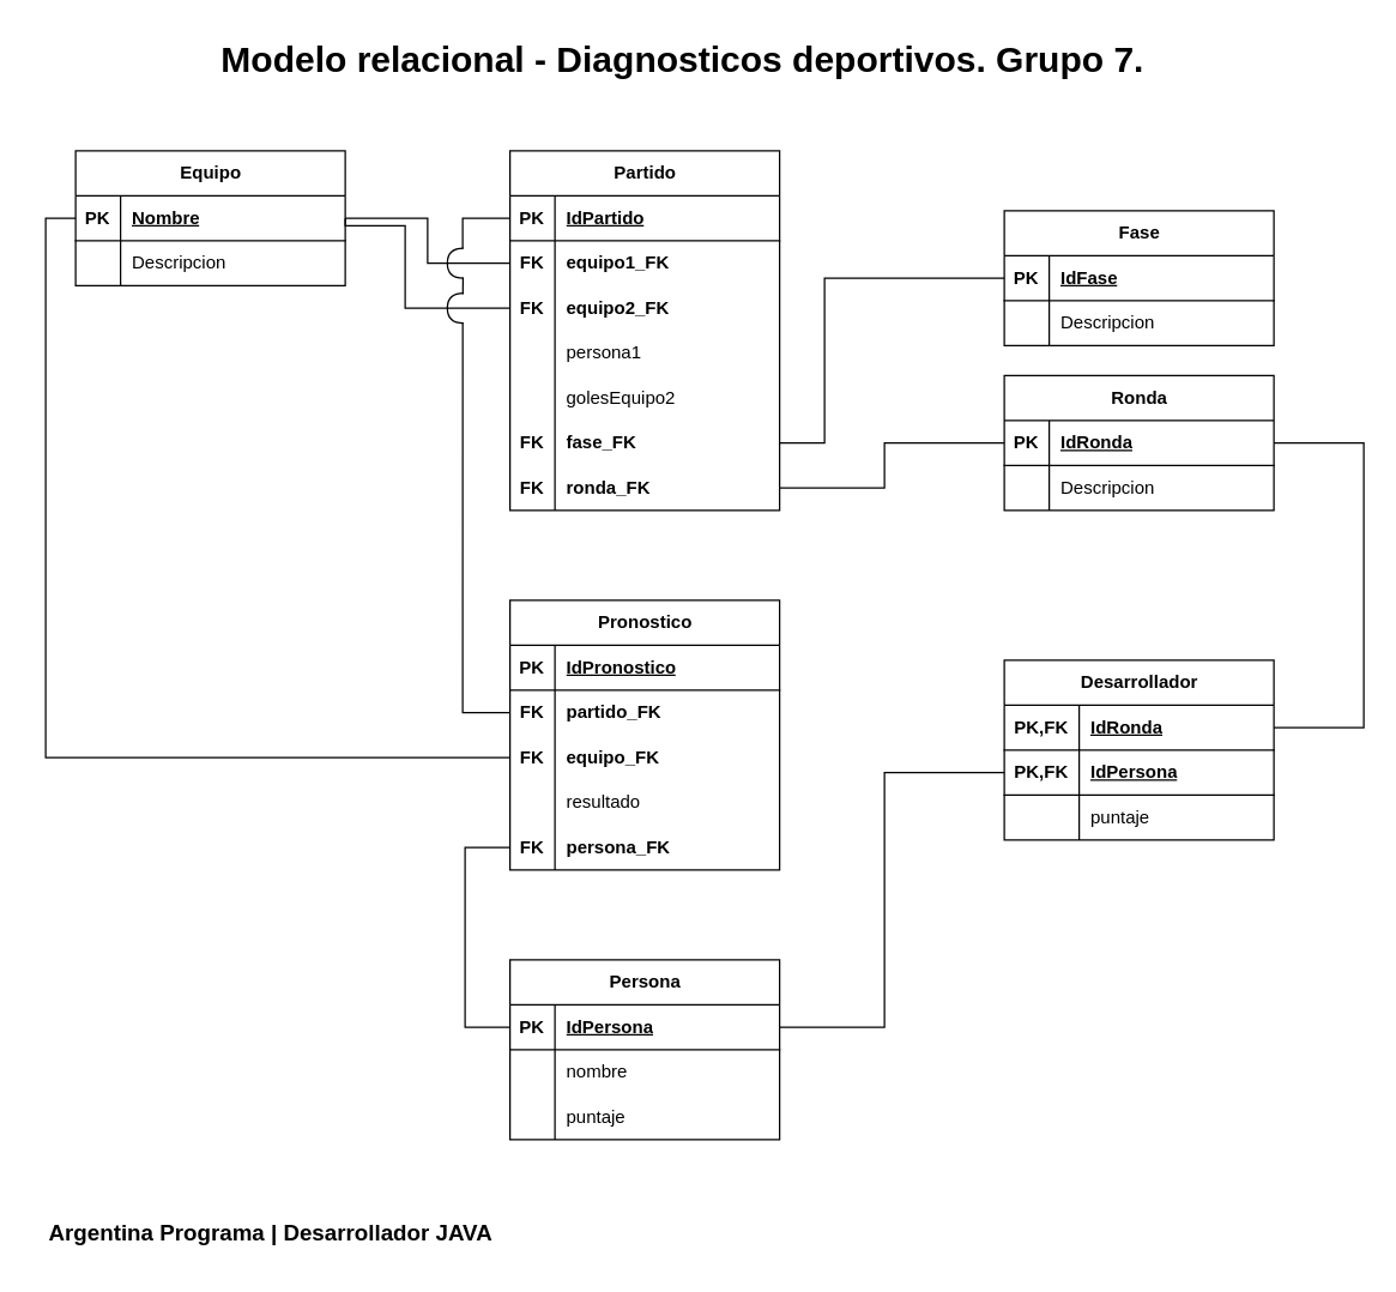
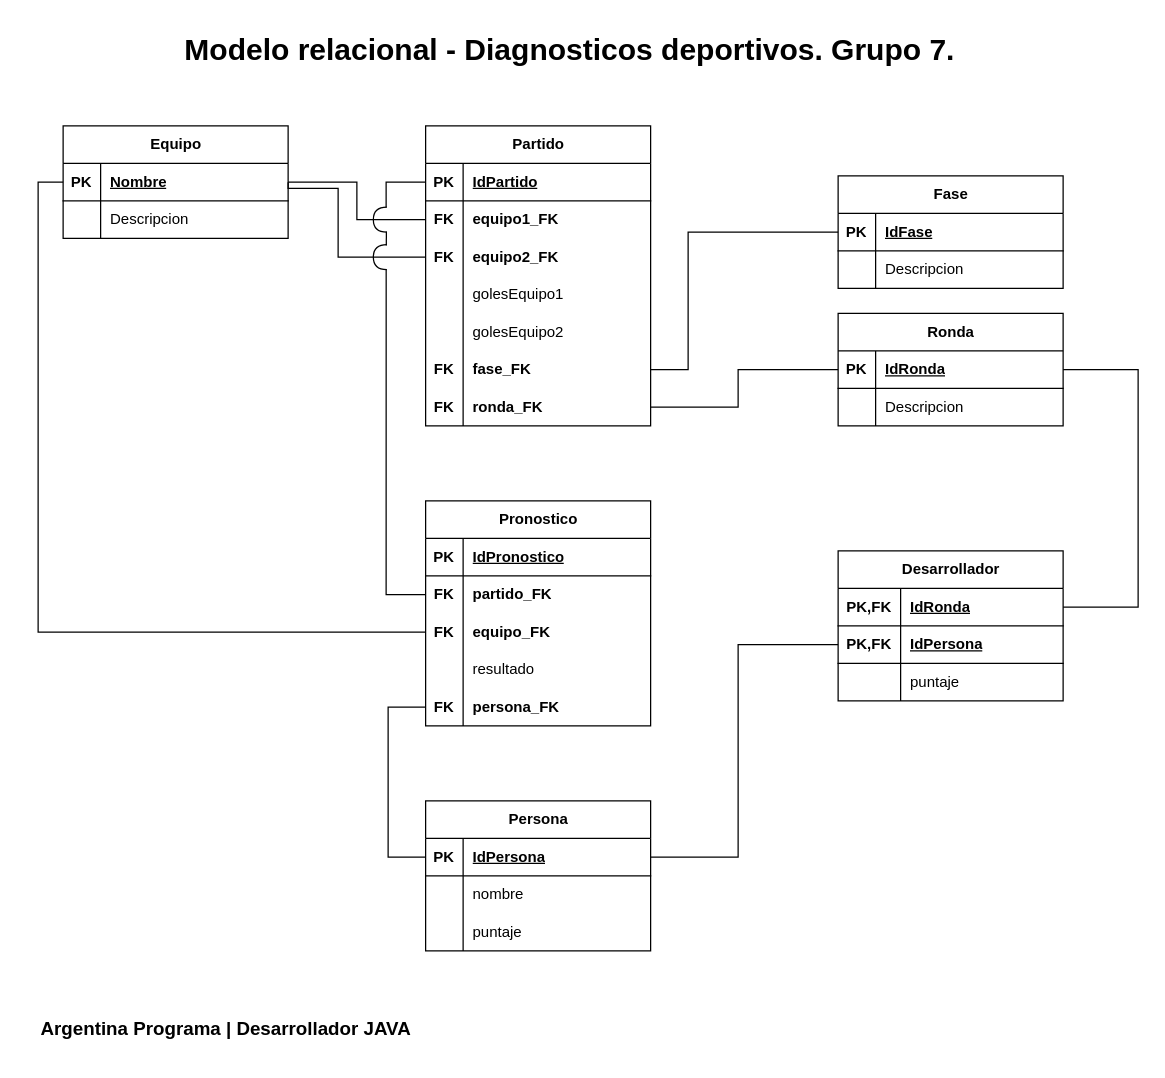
- <mxCell id="30" value="persona1" style="shape=partialRectangle;connectable=0;fillColor=none;top=0;left=0;bottom=0;right=0;align=left;spacingLeft=6;overflow=hidden;whiteSpace=wrap;html=1;" parent="28" vertex="1"><mxGeometry x="30" width="150" height="30" as="geometry"><mxRectangle width="150" height="30" as="alternateBounds" /></mxGeometry></mxCell>
+ <mxCell id="30" value="golesEquipo1" style="shape=partialRectangle;connectable=0;fillColor=none;top=0;left=0;bottom=0;right=0;align=left;spacingLeft=6;overflow=hidden;whiteSpace=wrap;html=1;" parent="28" vertex="1"><mxGeometry x="30" width="150" height="30" as="geometry"><mxRectangle width="150" height="30" as="alternateBounds" /></mxGeometry></mxCell>
